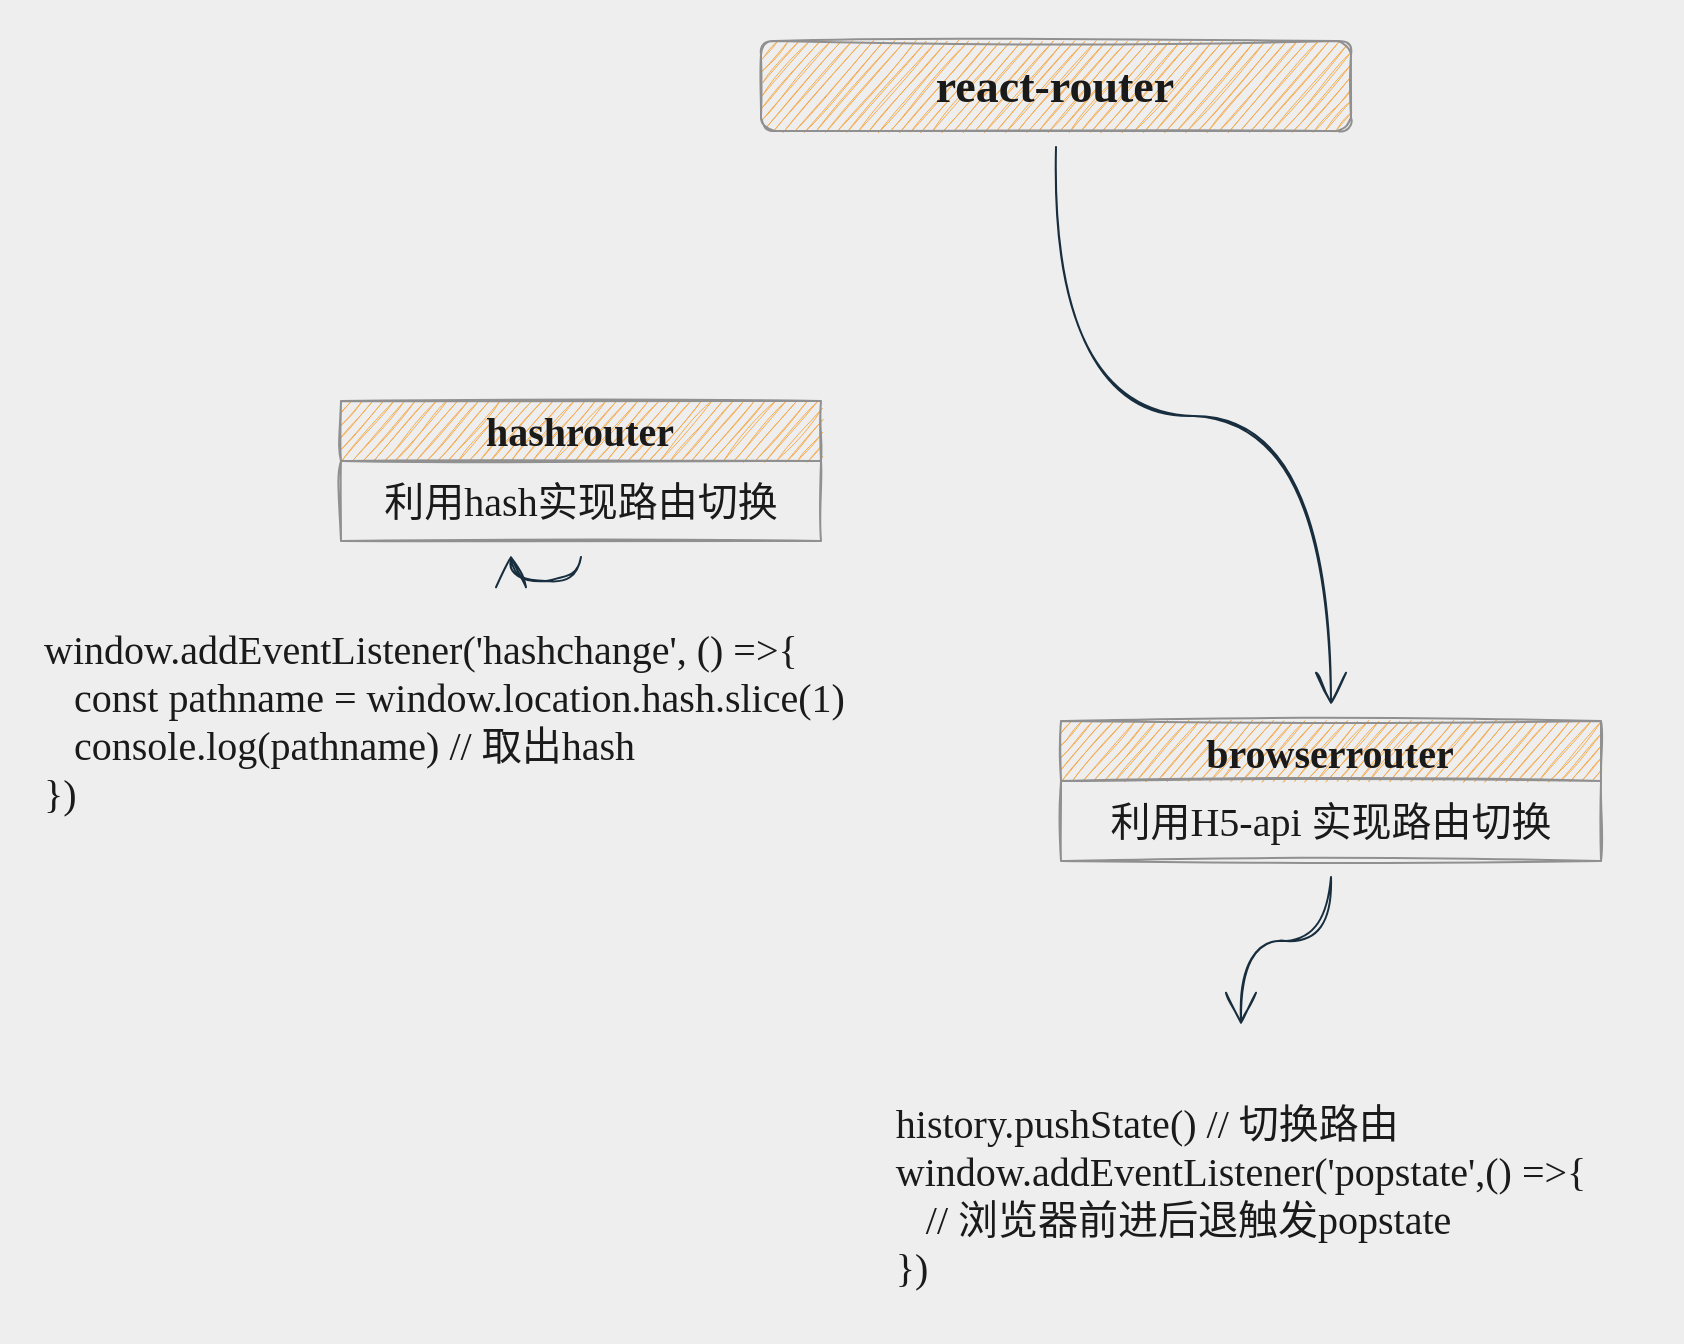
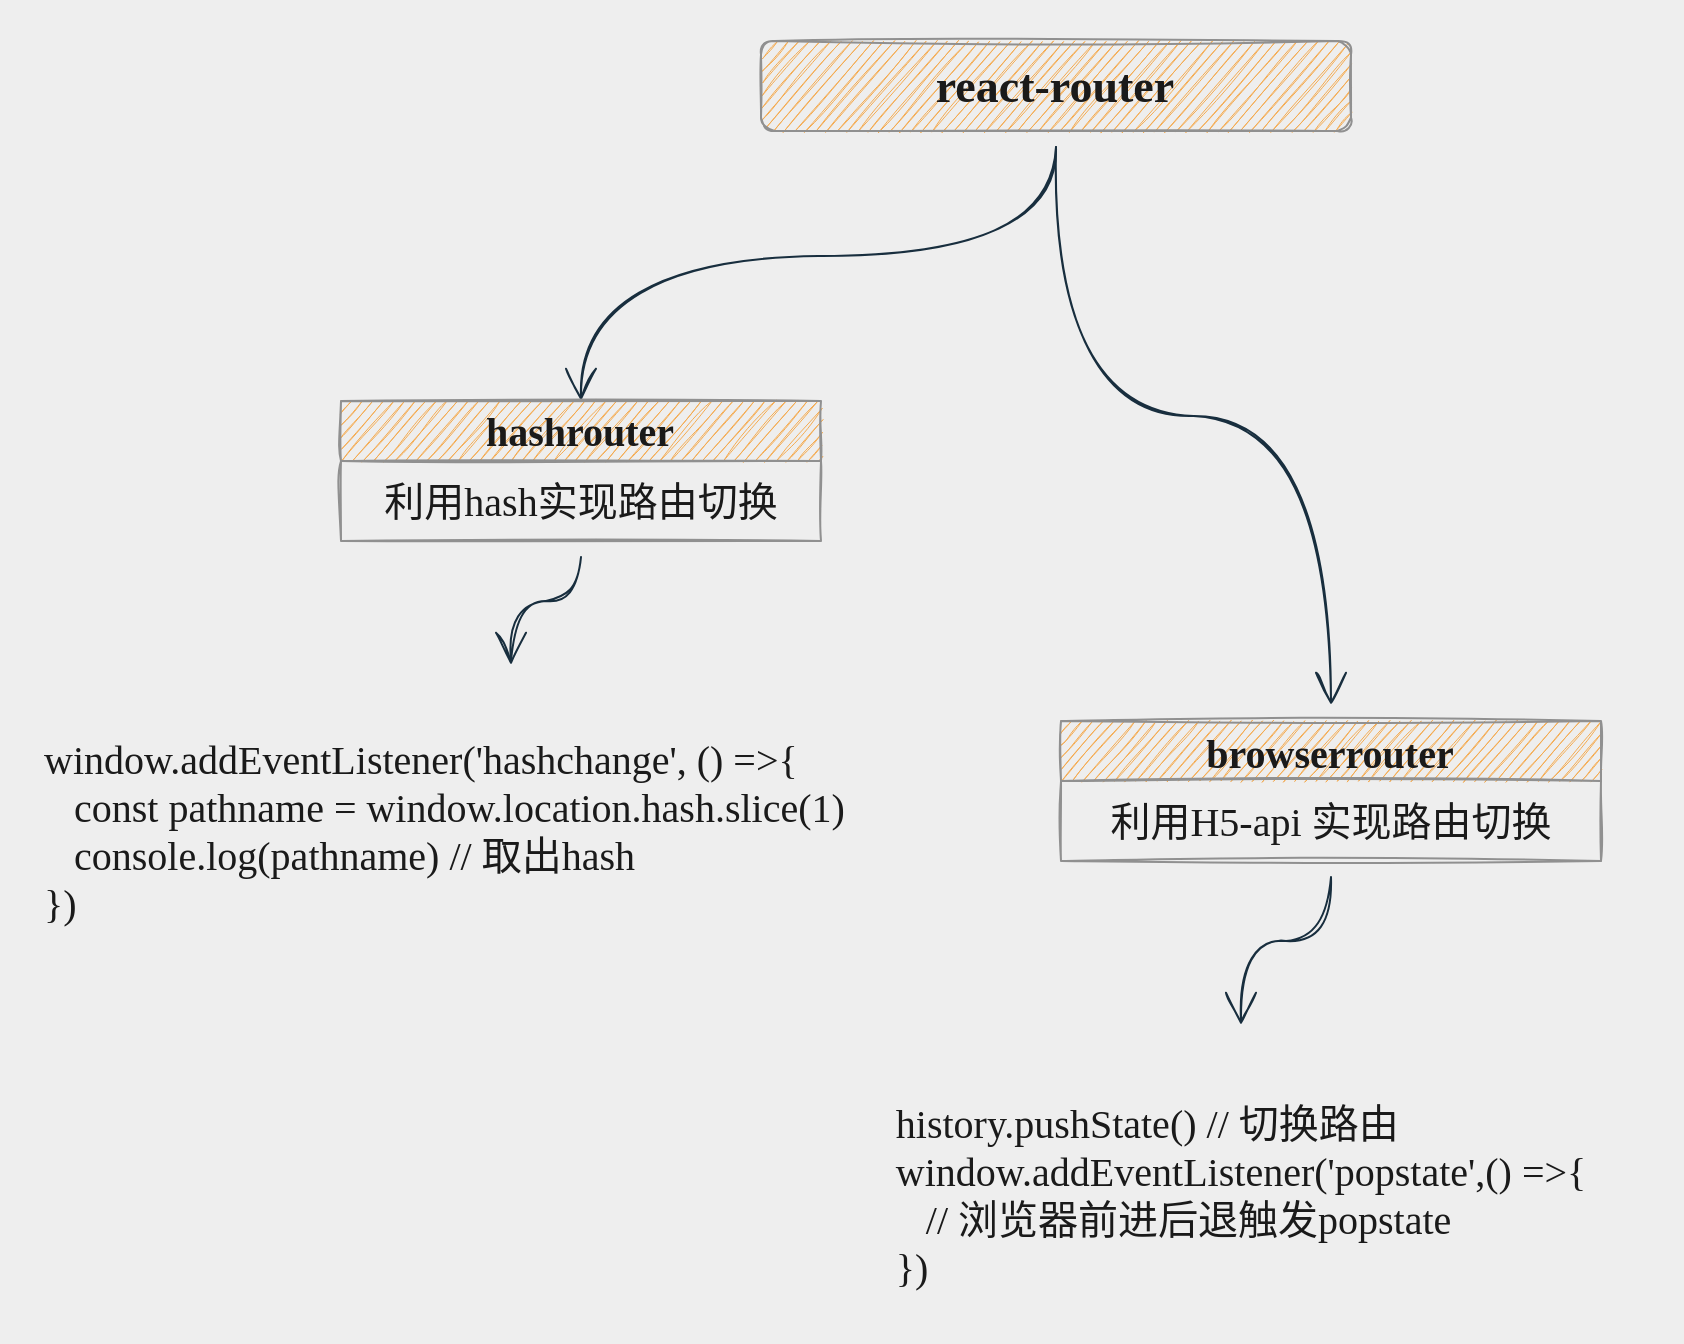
+ <mxCell id="3" style="edgeStyle=orthogonalEdgeStyle;curved=1;rounded=0;sketch=1;hachureGap=4;orthogonalLoop=1;jettySize=auto;html=1;entryX=0.5;entryY=0;entryDx=0;entryDy=0;fontFamily=Tahoma;fontSize=16;fontColor=#1A1A1A;endArrow=open;startSize=14;endSize=14;sourcePerimeterSpacing=8;targetPerimeterSpacing=8;strokeColor=#182E3E;" edge="1" parent="1" source="4" target="5"><mxGeometry relative="1" as="geometry" /></mxCell>
- <mxCell id="9" value="window.addEventListener('hashchange', () =&amp;gt;{&lt;br&gt;&amp;nbsp; &amp;nbsp;const pathname = window.location.hash.slice(1)&lt;br&gt;&amp;nbsp; &amp;nbsp;console.log(pathname) // &lt;font face=&quot;Tahoma&quot;&gt;取出&lt;/font&gt;hash&lt;br&gt;})" style="text;html=1;strokeColor=none;fillColor=none;align=left;verticalAlign=middle;whiteSpace=wrap;rounded=0;sketch=1;hachureGap=4;fontFamily=Architects Daughter;fontSource=https%3A%2F%2Ffonts.googleapis.com%2Fcss%3Ffamily%3DArchitects%2BDaughter;fontSize=20;fontColor=#1A1A1A;horizontal=1;" vertex="1" parent="1"><mxGeometry x="20" y="285" width="470" height="150" as="geometry" /></mxCell>
+ <mxCell id="9" value="window.addEventListener('hashchange', () =&amp;gt;{&lt;br&gt;&amp;nbsp; &amp;nbsp;const pathname = window.location.hash.slice(1)&lt;br&gt;&amp;nbsp; &amp;nbsp;console.log(pathname) // &lt;font face=&quot;Tahoma&quot;&gt;取出&lt;/font&gt;hash&lt;br&gt;})" style="text;html=1;strokeColor=none;fillColor=none;align=left;verticalAlign=middle;whiteSpace=wrap;rounded=0;sketch=1;hachureGap=4;fontFamily=Architects Daughter;fontSource=https%3A%2F%2Ffonts.googleapis.com%2Fcss%3Ffamily%3DArchitects%2BDaughter;fontSize=20;fontColor=#1A1A1A;horizontal=1;" vertex="1" parent="1"><mxGeometry x="20" y="340" width="470" height="150" as="geometry" /></mxCell>
